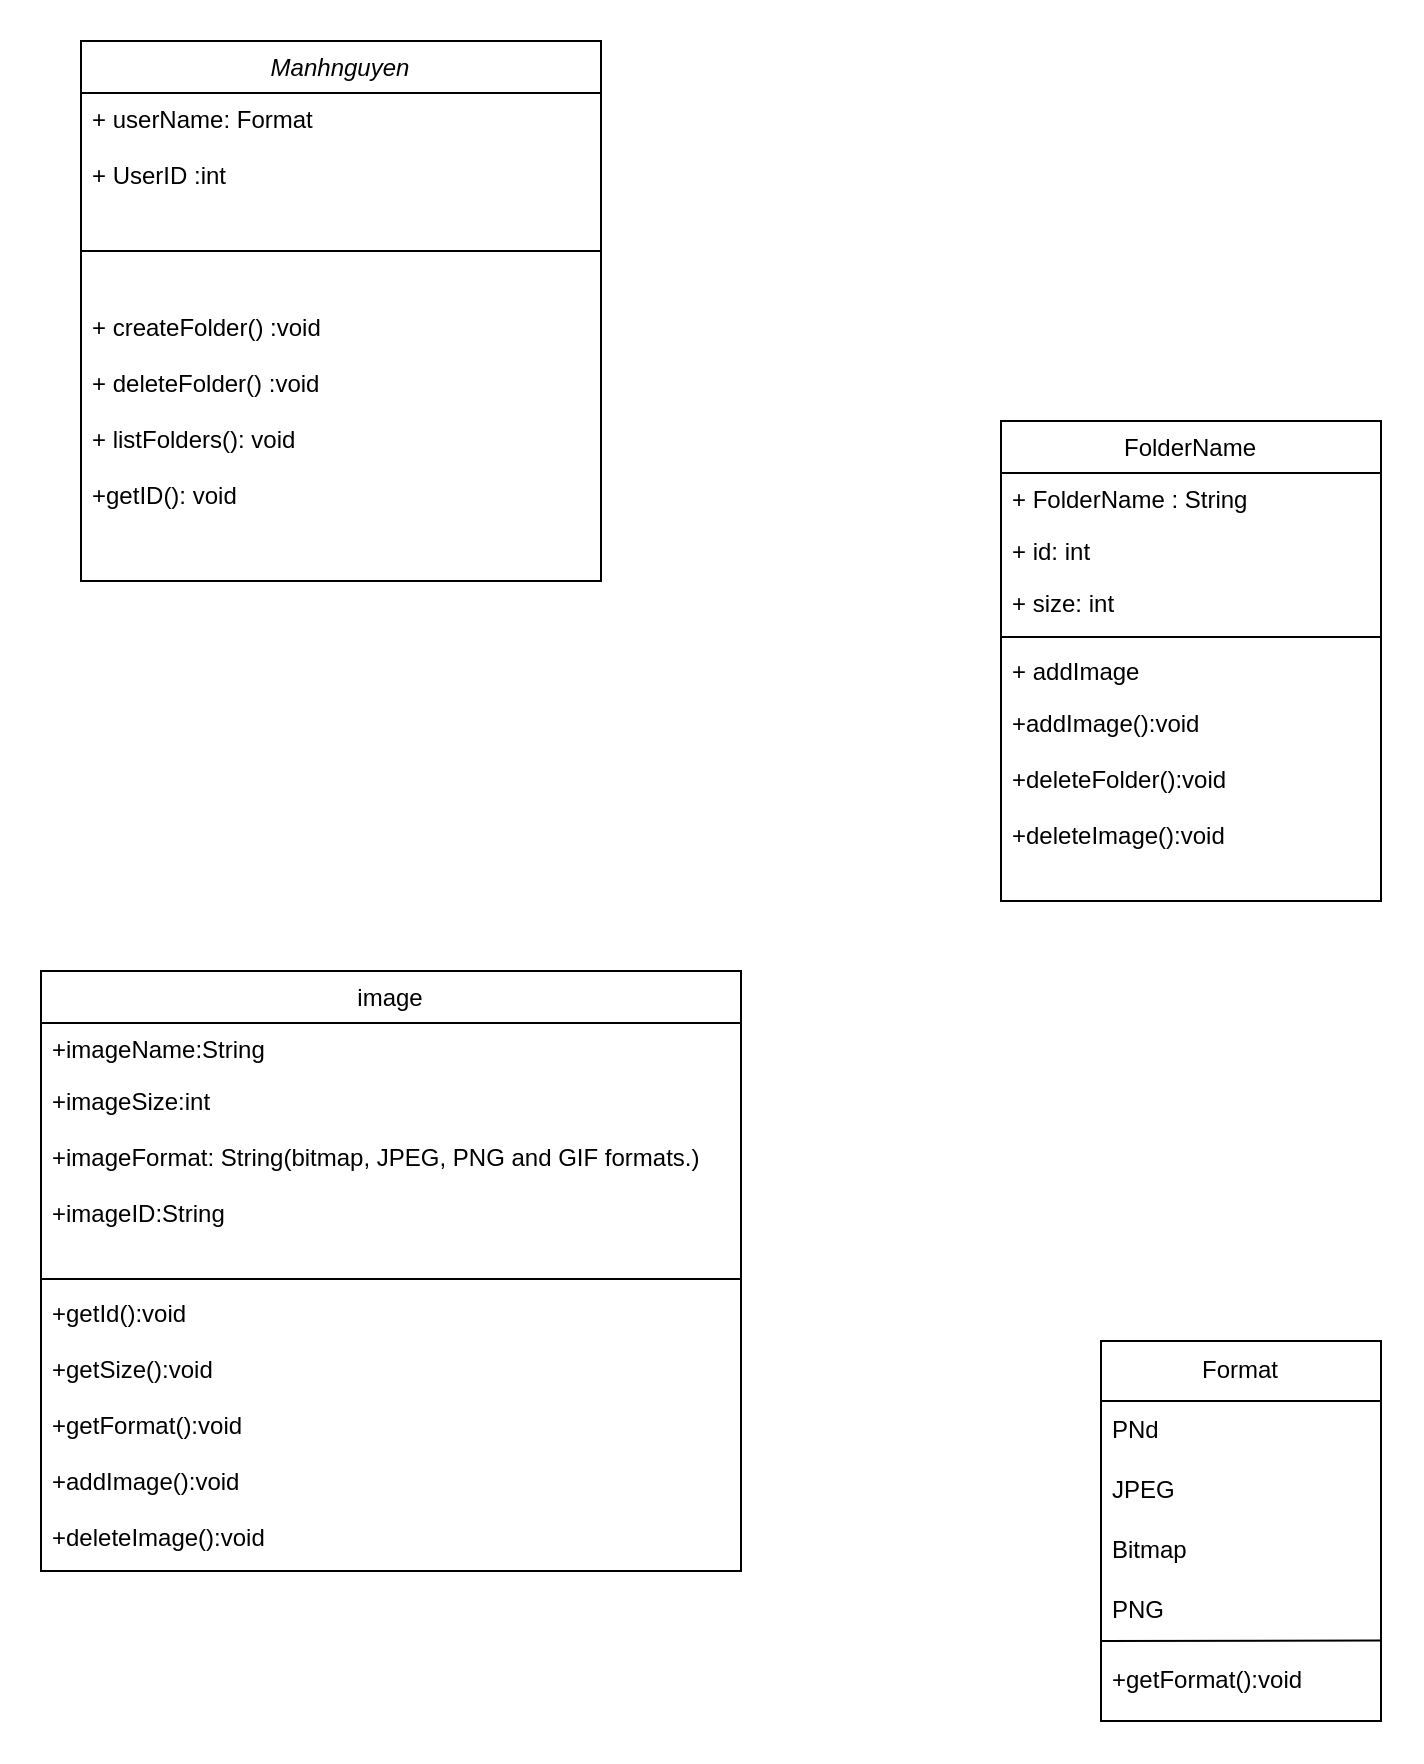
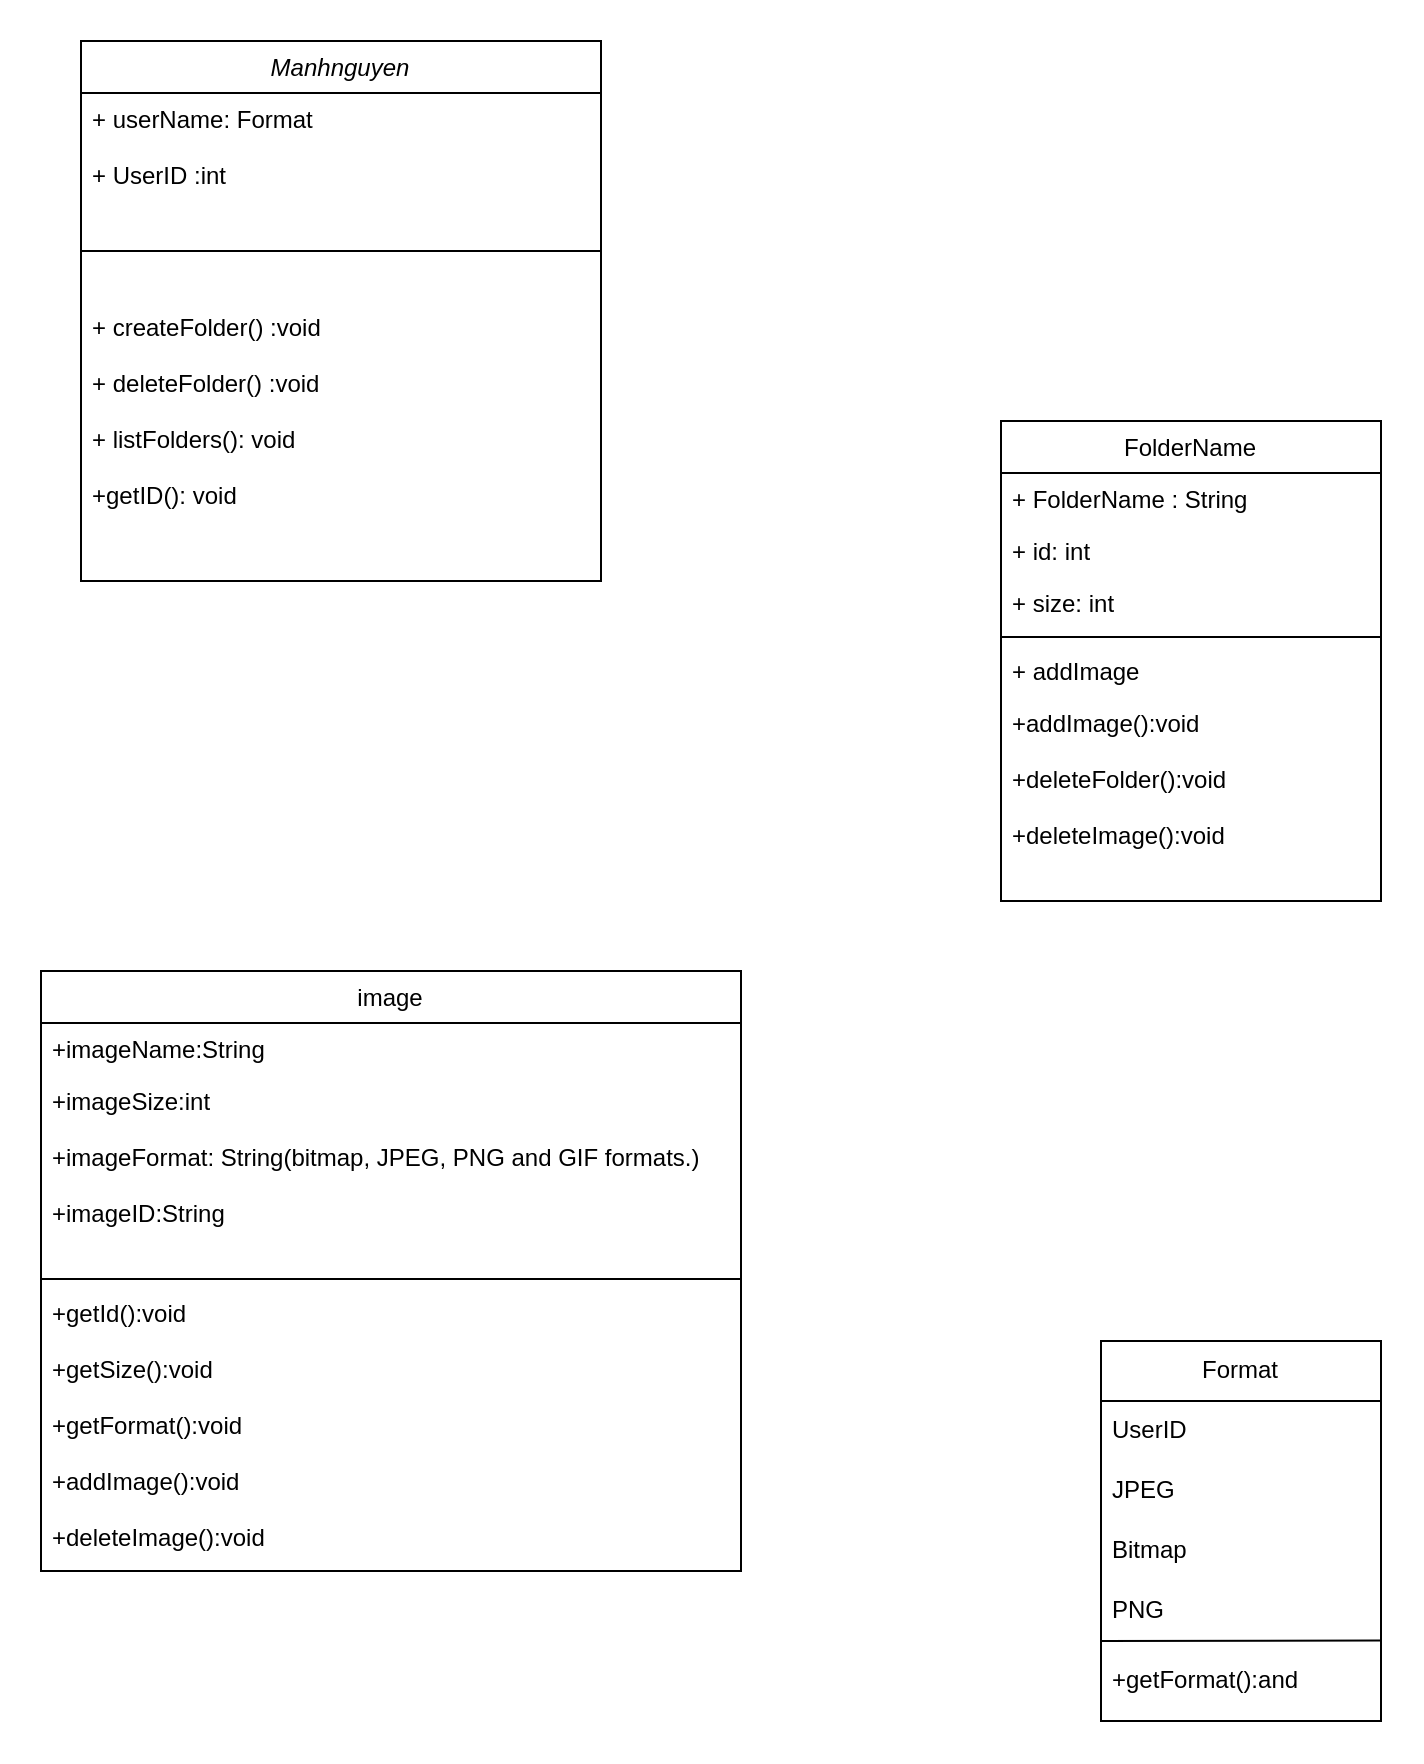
- <mxCell id="19" value="PNd" style="text;strokeColor=none;fillColor=none;align=left;verticalAlign=middle;spacingLeft=4;spacingRight=4;overflow=hidden;points=[[0,0.5],[1,0.5]];portConstraint=eastwest;rotatable=0;whiteSpace=wrap;html=1;" vertex="1" parent="18"><mxGeometry y="30" width="140" height="30" as="geometry" /></mxCell>
+ <mxCell id="19" value="UserID" style="text;strokeColor=none;fillColor=none;align=left;verticalAlign=middle;spacingLeft=4;spacingRight=4;overflow=hidden;points=[[0,0.5],[1,0.5]];portConstraint=eastwest;rotatable=0;whiteSpace=wrap;html=1;" vertex="1" parent="18"><mxGeometry y="30" width="140" height="30" as="geometry" /></mxCell>
- <mxCell id="23" value="+getFormat():void" style="text;strokeColor=none;fillColor=none;align=left;verticalAlign=middle;spacingLeft=4;spacingRight=4;overflow=hidden;points=[[0,0.5],[1,0.5]];portConstraint=eastwest;rotatable=0;whiteSpace=wrap;html=1;" vertex="1" parent="18"><mxGeometry y="150" width="140" height="40" as="geometry" /></mxCell>
+ <mxCell id="23" value="+getFormat():and" style="text;strokeColor=none;fillColor=none;align=left;verticalAlign=middle;spacingLeft=4;spacingRight=4;overflow=hidden;points=[[0,0.5],[1,0.5]];portConstraint=eastwest;rotatable=0;whiteSpace=wrap;html=1;" vertex="1" parent="18"><mxGeometry y="150" width="140" height="40" as="geometry" /></mxCell>
